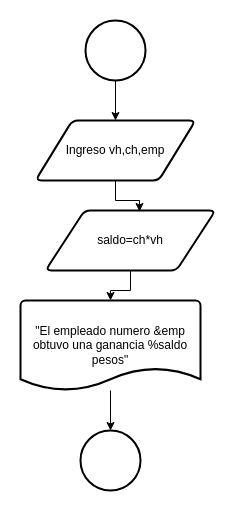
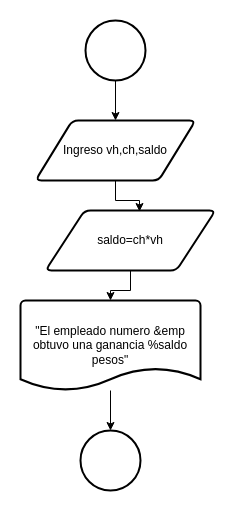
- <mxCell id="4" value="Ingreso vh,ch,emp" style="shape=parallelogram;html=1;strokeWidth=2;perimeter=parallelogramPerimeter;whiteSpace=wrap;rounded=1;arcSize=12;size=0.23;" vertex="1" parent="1"><mxGeometry x="35" y="120" width="160" height="60" as="geometry" /></mxCell>
+ <mxCell id="4" value="Ingreso vh,ch,saldo" style="shape=parallelogram;html=1;strokeWidth=2;perimeter=parallelogramPerimeter;whiteSpace=wrap;rounded=1;arcSize=12;size=0.23;" vertex="1" parent="1"><mxGeometry x="35" y="120" width="160" height="60" as="geometry" /></mxCell>
